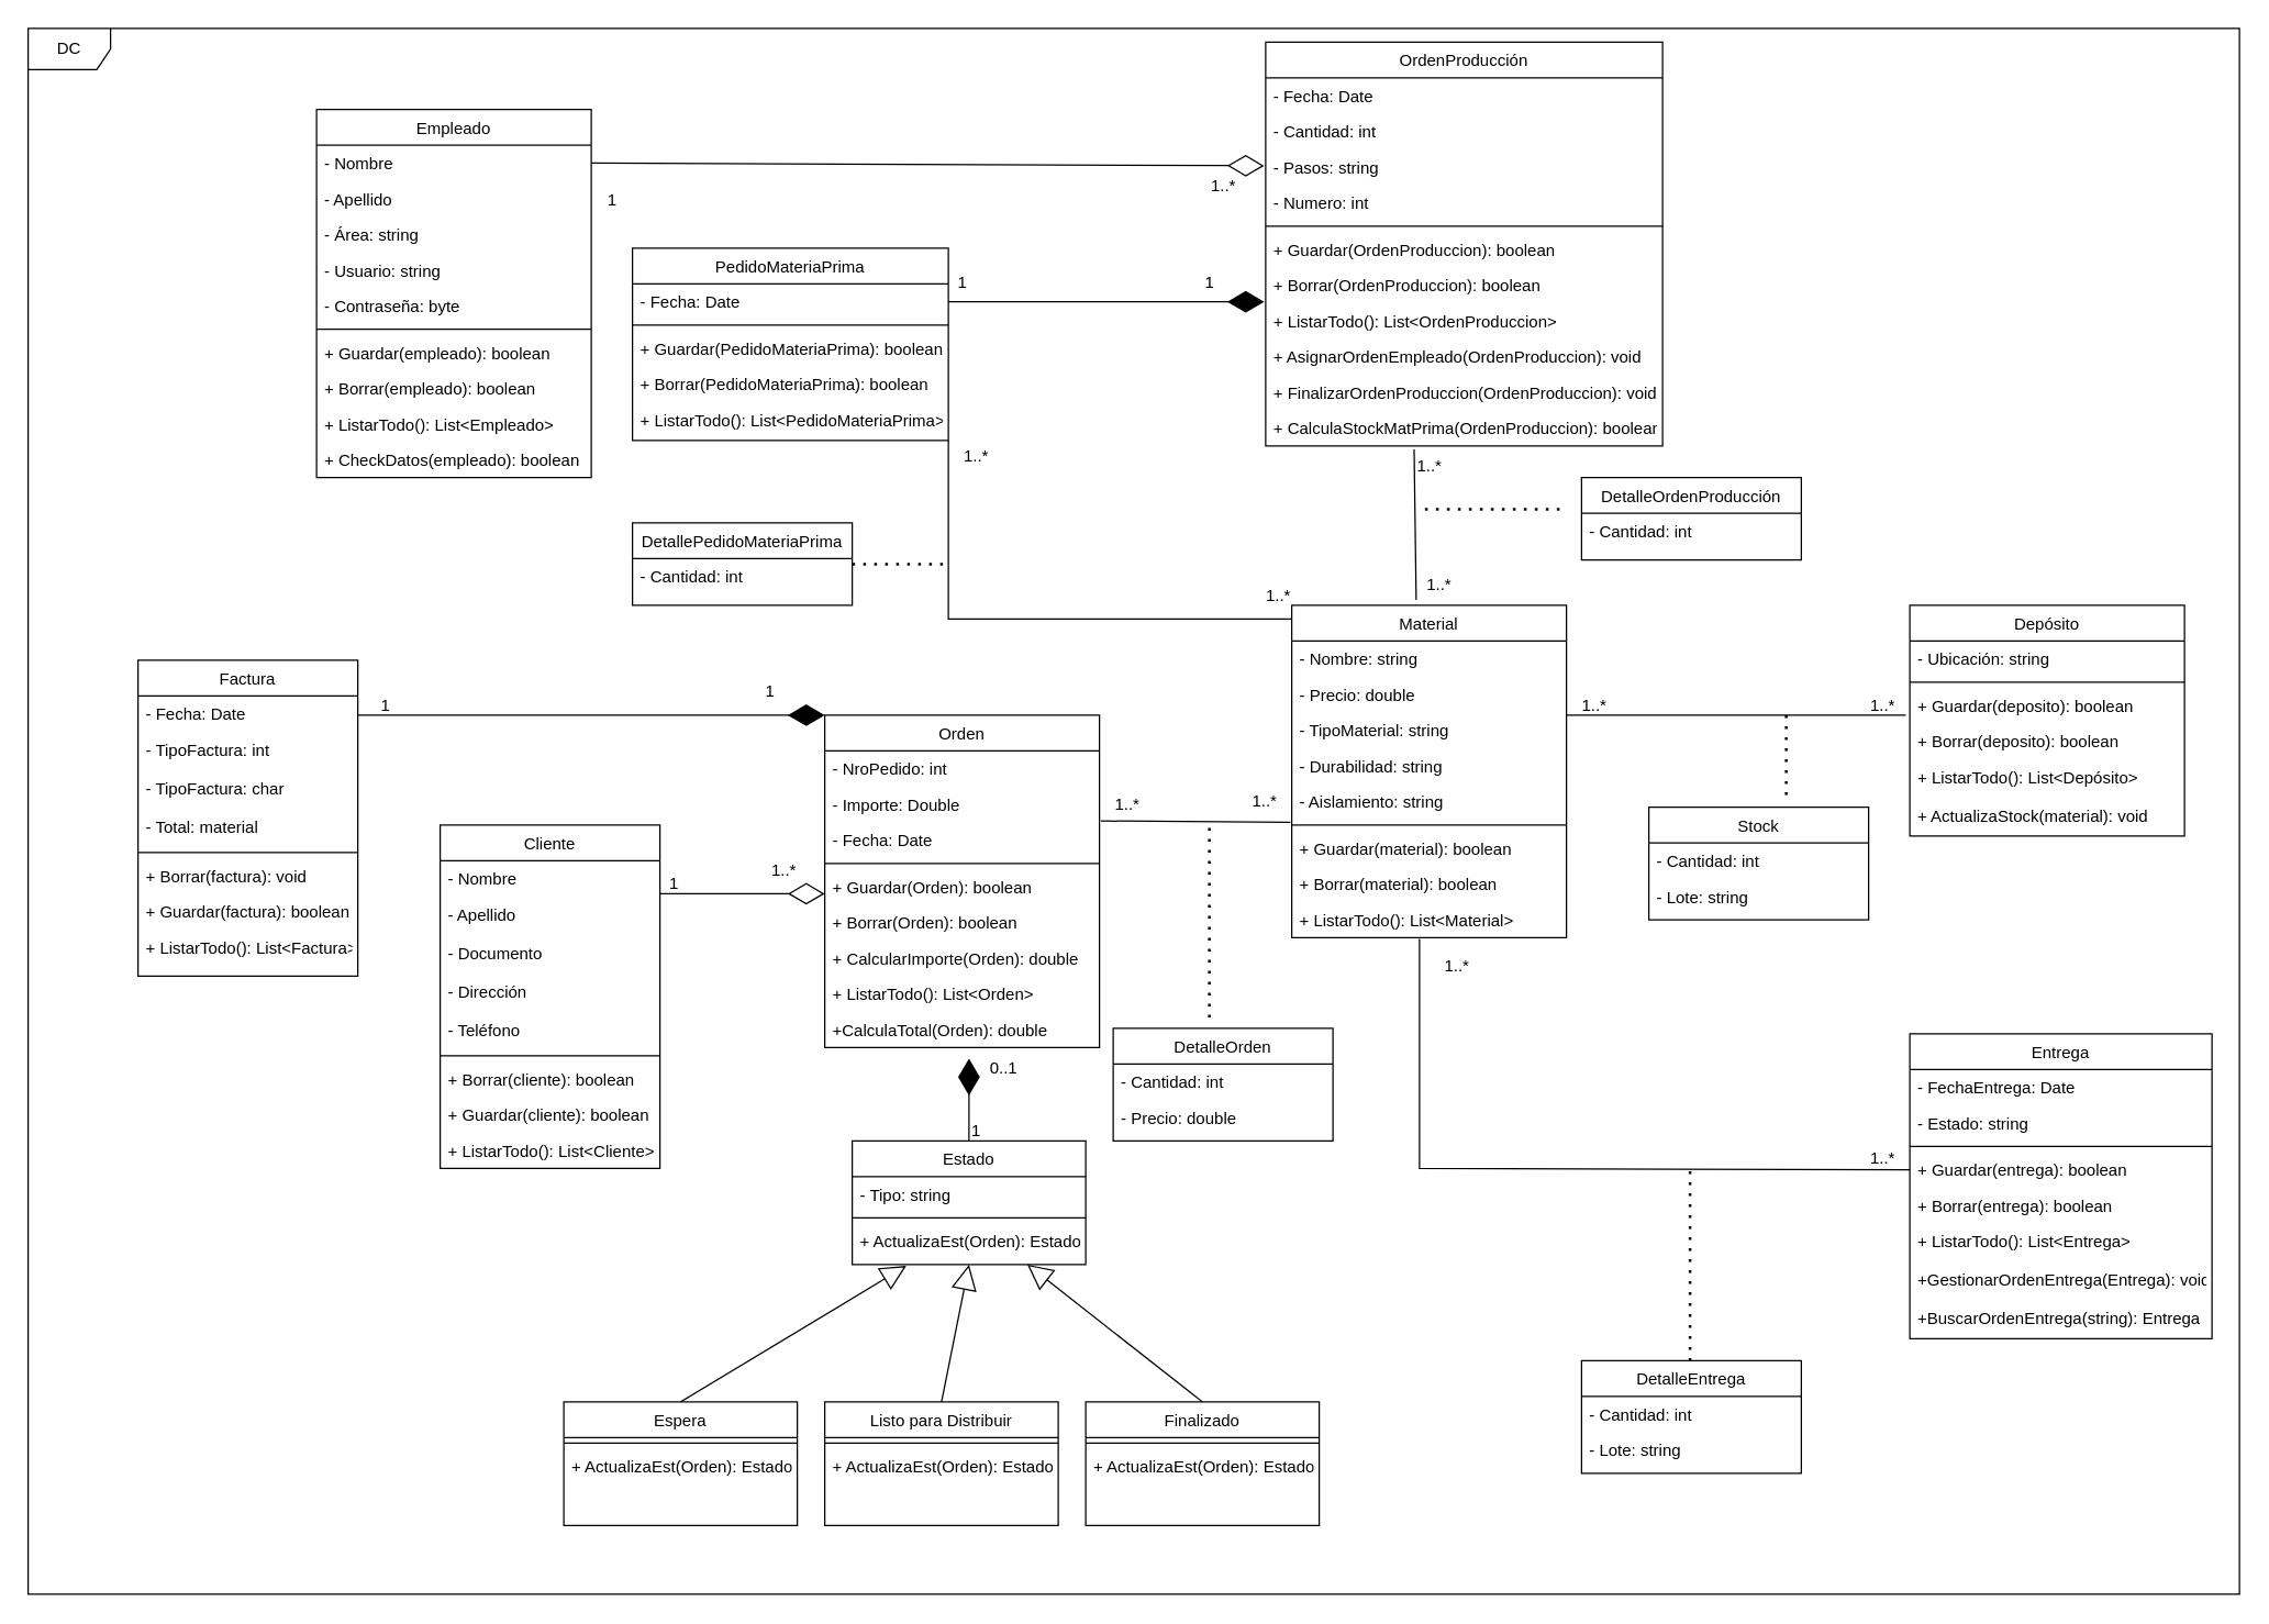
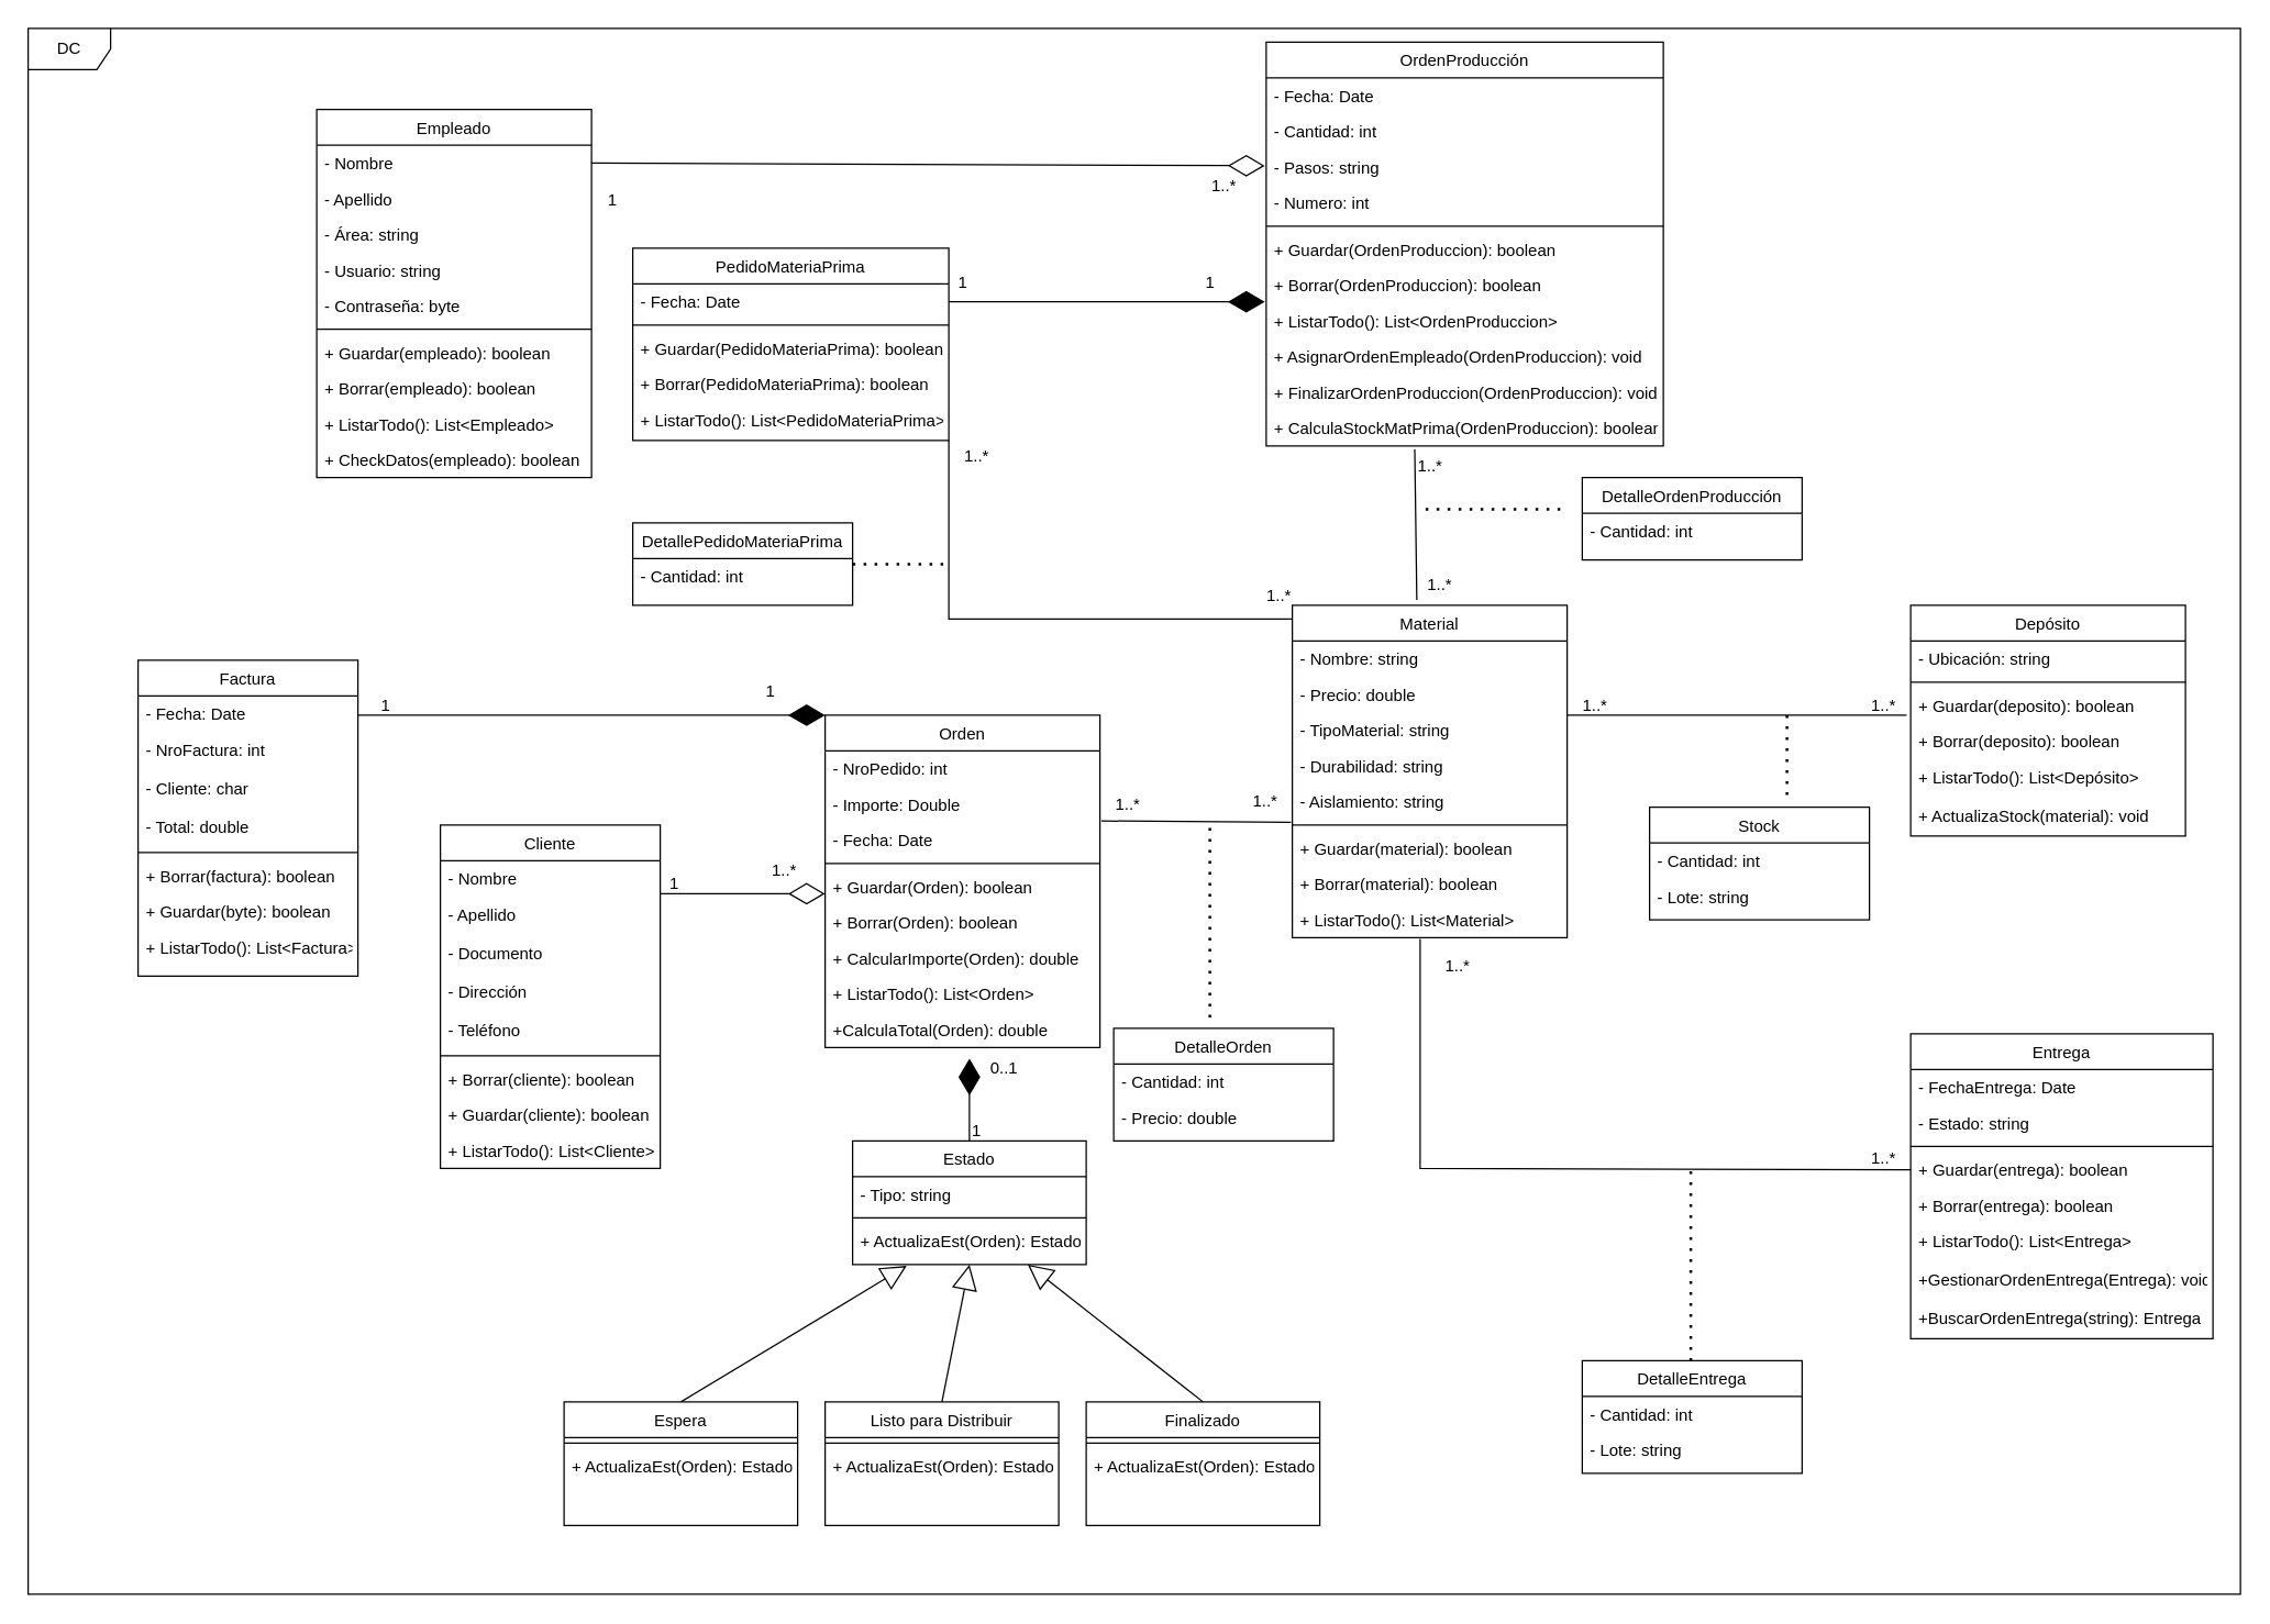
- <mxCell id="141" value="- TipoFactura: int" style="text;align=left;verticalAlign=top;spacingLeft=4;spacingRight=4;overflow=hidden;rotatable=0;points=[[0,0.5],[1,0.5]];portConstraint=eastwest;rounded=0;shadow=0;html=0;" parent="139" vertex="1"><mxGeometry y="52" width="160" height="28" as="geometry" /></mxCell>
+ <mxCell id="141" value="- NroFactura: int" style="text;align=left;verticalAlign=top;spacingLeft=4;spacingRight=4;overflow=hidden;rotatable=0;points=[[0,0.5],[1,0.5]];portConstraint=eastwest;rounded=0;shadow=0;html=0;" parent="139" vertex="1"><mxGeometry y="52" width="160" height="28" as="geometry" /></mxCell>
- <mxCell id="142" value="- TipoFactura: char" style="text;align=left;verticalAlign=top;spacingLeft=4;spacingRight=4;overflow=hidden;rotatable=0;points=[[0,0.5],[1,0.5]];portConstraint=eastwest;rounded=0;shadow=0;html=0;" parent="139" vertex="1"><mxGeometry y="80" width="160" height="28" as="geometry" /></mxCell>
+ <mxCell id="142" value="- Cliente: char" style="text;align=left;verticalAlign=top;spacingLeft=4;spacingRight=4;overflow=hidden;rotatable=0;points=[[0,0.5],[1,0.5]];portConstraint=eastwest;rounded=0;shadow=0;html=0;" parent="139" vertex="1"><mxGeometry y="80" width="160" height="28" as="geometry" /></mxCell>
- <mxCell id="143" value="- Total: material" style="text;align=left;verticalAlign=top;spacingLeft=4;spacingRight=4;overflow=hidden;rotatable=0;points=[[0,0.5],[1,0.5]];portConstraint=eastwest;rounded=0;shadow=0;html=0;" parent="139" vertex="1"><mxGeometry y="108" width="160" height="28" as="geometry" /></mxCell>
+ <mxCell id="143" value="- Total: double" style="text;align=left;verticalAlign=top;spacingLeft=4;spacingRight=4;overflow=hidden;rotatable=0;points=[[0,0.5],[1,0.5]];portConstraint=eastwest;rounded=0;shadow=0;html=0;" parent="139" vertex="1"><mxGeometry y="108" width="160" height="28" as="geometry" /></mxCell>
- <mxCell id="145" value="+ Borrar(factura): void" style="text;align=left;verticalAlign=top;spacingLeft=4;spacingRight=4;overflow=hidden;rotatable=0;points=[[0,0.5],[1,0.5]];portConstraint=eastwest;" parent="139" vertex="1"><mxGeometry y="144" width="160" height="26" as="geometry" /></mxCell>
+ <mxCell id="145" value="+ Borrar(factura): boolean" style="text;align=left;verticalAlign=top;spacingLeft=4;spacingRight=4;overflow=hidden;rotatable=0;points=[[0,0.5],[1,0.5]];portConstraint=eastwest;" parent="139" vertex="1"><mxGeometry y="144" width="160" height="26" as="geometry" /></mxCell>
- <mxCell id="146" value="+ Guardar(factura): boolean" style="text;align=left;verticalAlign=top;spacingLeft=4;spacingRight=4;overflow=hidden;rotatable=0;points=[[0,0.5],[1,0.5]];portConstraint=eastwest;" parent="139" vertex="1"><mxGeometry y="170" width="160" height="26" as="geometry" /></mxCell>
+ <mxCell id="146" value="+ Guardar(byte): boolean" style="text;align=left;verticalAlign=top;spacingLeft=4;spacingRight=4;overflow=hidden;rotatable=0;points=[[0,0.5],[1,0.5]];portConstraint=eastwest;" parent="139" vertex="1"><mxGeometry y="170" width="160" height="26" as="geometry" /></mxCell>
